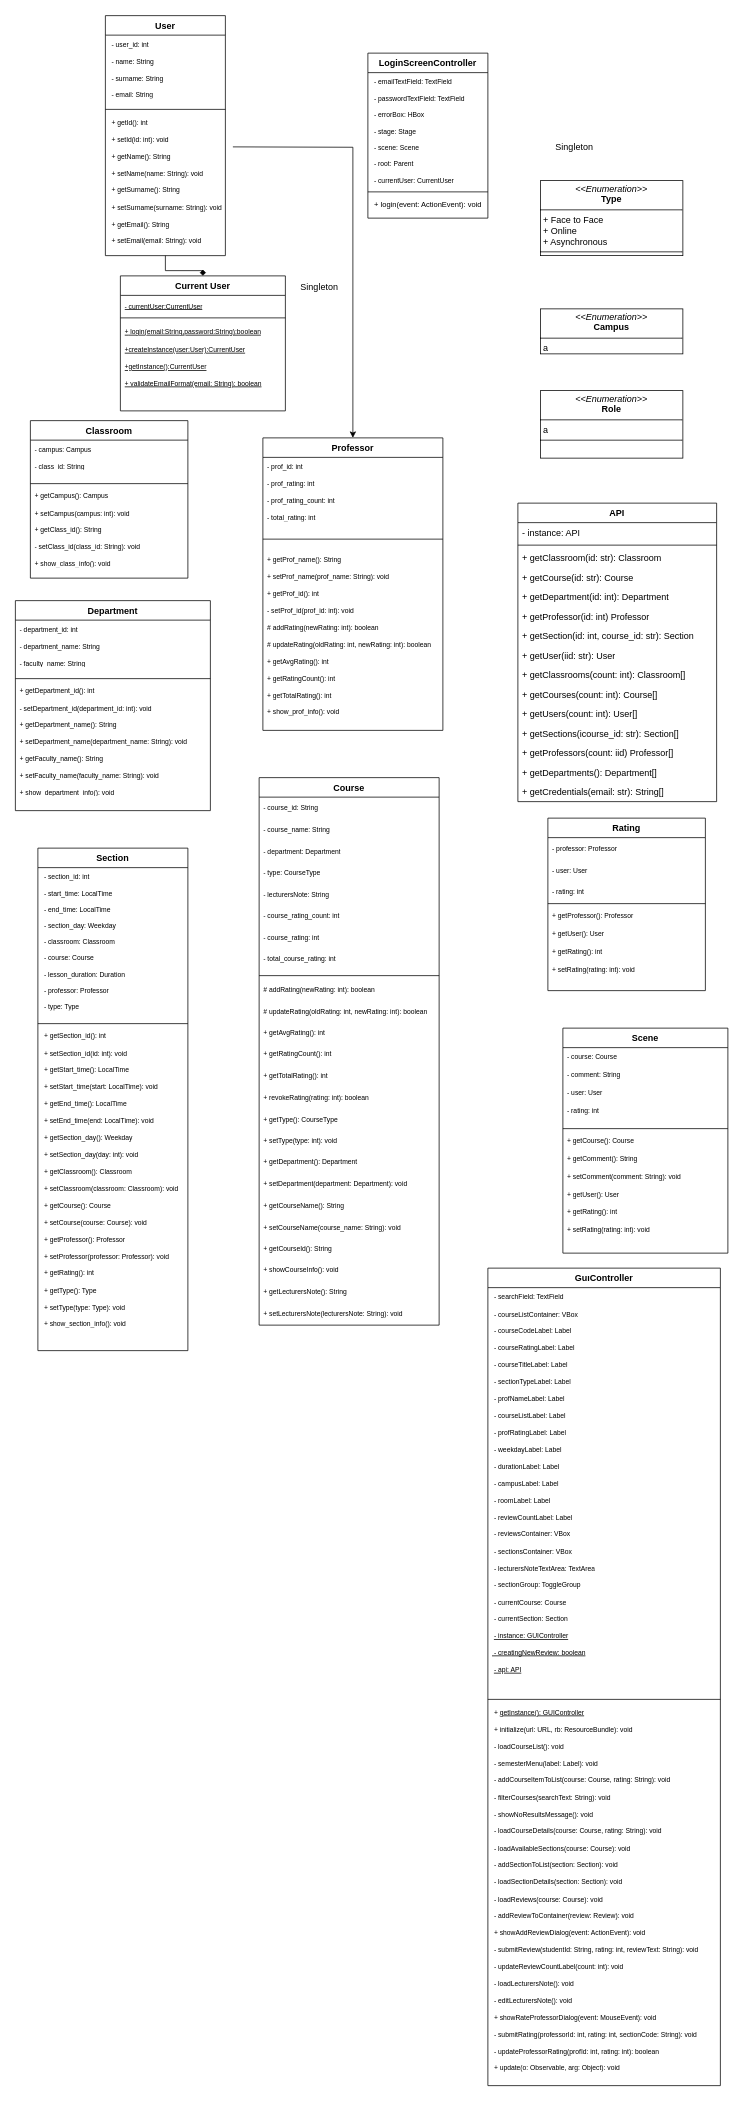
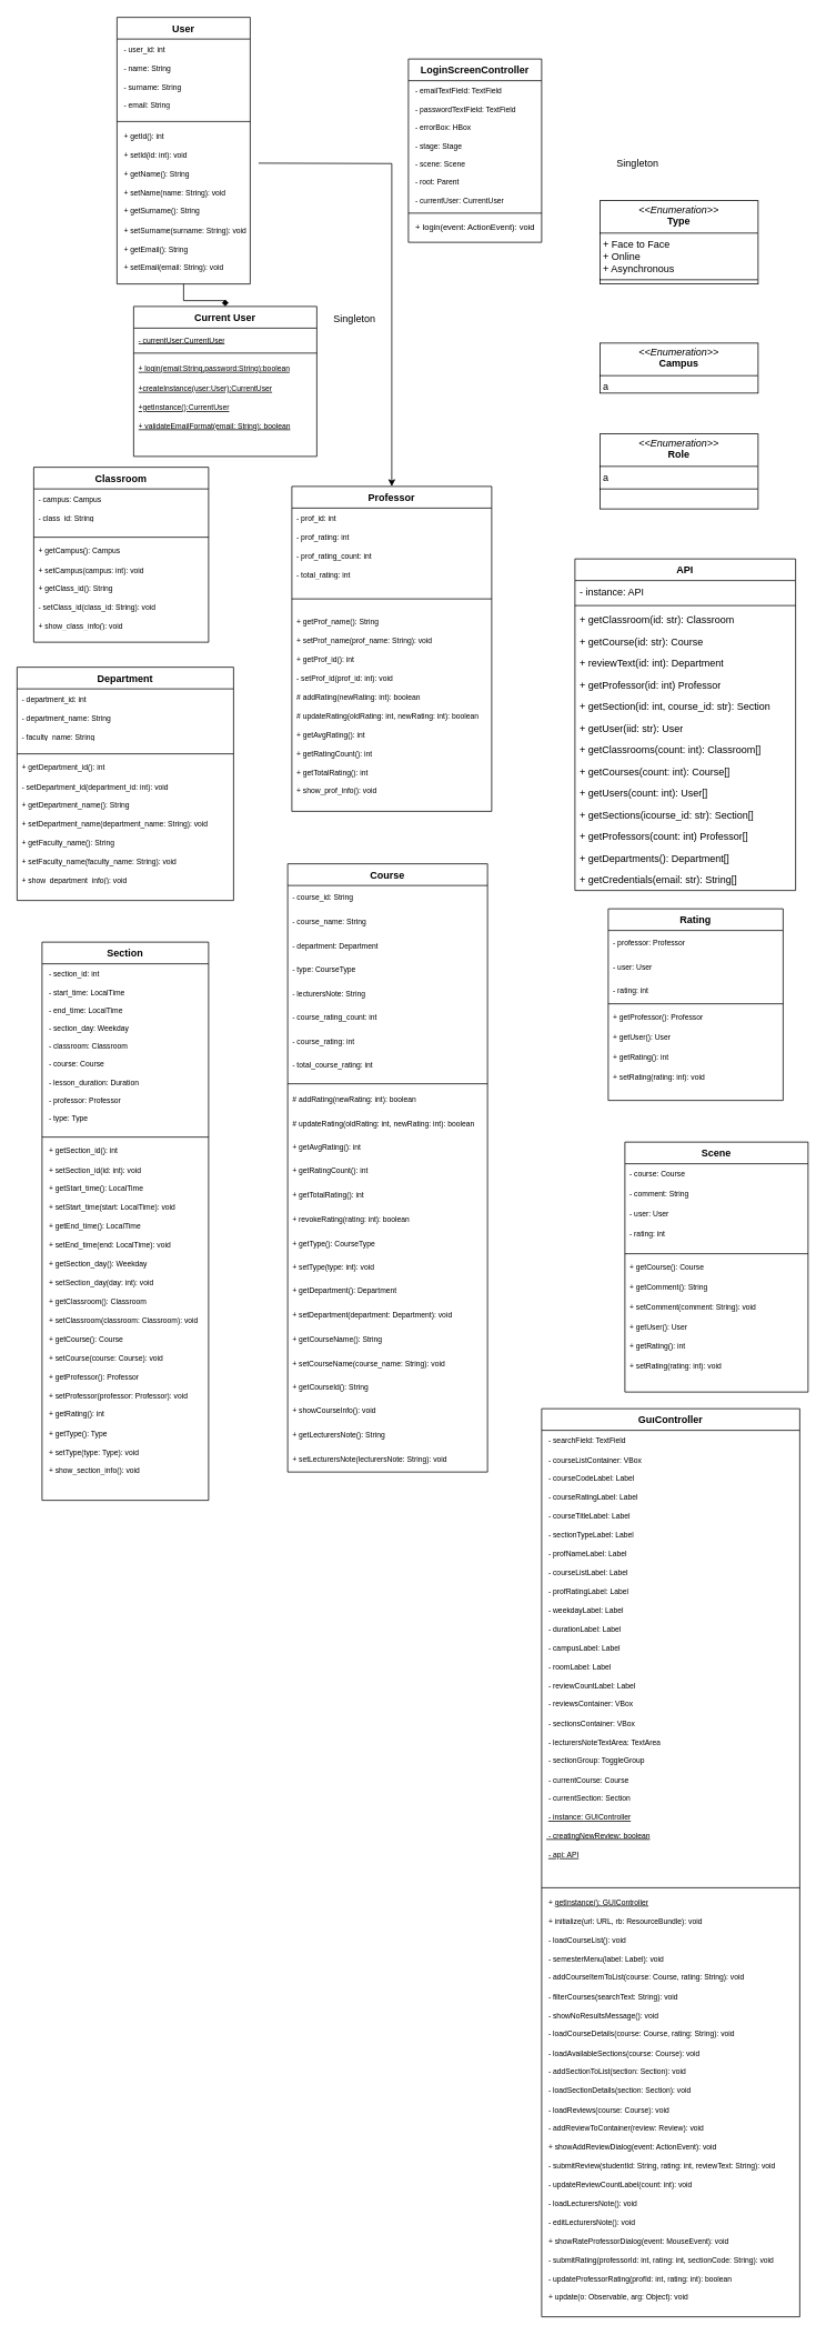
- <mxCell id="18" value="+ getDepartment(id: int): Department" style="text;strokeColor=none;fillColor=none;align=left;verticalAlign=top;spacingLeft=4;spacingRight=4;overflow=hidden;rotatable=0;points=[[0,0.5],[1,0.5]];portConstraint=eastwest;whiteSpace=wrap;html=1;" parent="13" vertex="1"><mxGeometry y="112" width="265" height="26" as="geometry" /></mxCell>
+ <mxCell id="18" value="+ reviewText(id: int): Department" style="text;strokeColor=none;fillColor=none;align=left;verticalAlign=top;spacingLeft=4;spacingRight=4;overflow=hidden;rotatable=0;points=[[0,0.5],[1,0.5]];portConstraint=eastwest;whiteSpace=wrap;html=1;" parent="13" vertex="1"><mxGeometry y="112" width="265" height="26" as="geometry" /></mxCell>
- <mxCell id="26" value="+ getProfessors(count: iid) Professor[]" style="text;strokeColor=none;fillColor=none;align=left;verticalAlign=top;spacingLeft=4;spacingRight=4;overflow=hidden;rotatable=0;points=[[0,0.5],[1,0.5]];portConstraint=eastwest;whiteSpace=wrap;html=1;" parent="13" vertex="1"><mxGeometry y="320" width="265" height="26" as="geometry" /></mxCell>
+ <mxCell id="26" value="+ getProfessors(count: int) Professor[]" style="text;strokeColor=none;fillColor=none;align=left;verticalAlign=top;spacingLeft=4;spacingRight=4;overflow=hidden;rotatable=0;points=[[0,0.5],[1,0.5]];portConstraint=eastwest;whiteSpace=wrap;html=1;" parent="13" vertex="1"><mxGeometry y="320" width="265" height="26" as="geometry" /></mxCell>
